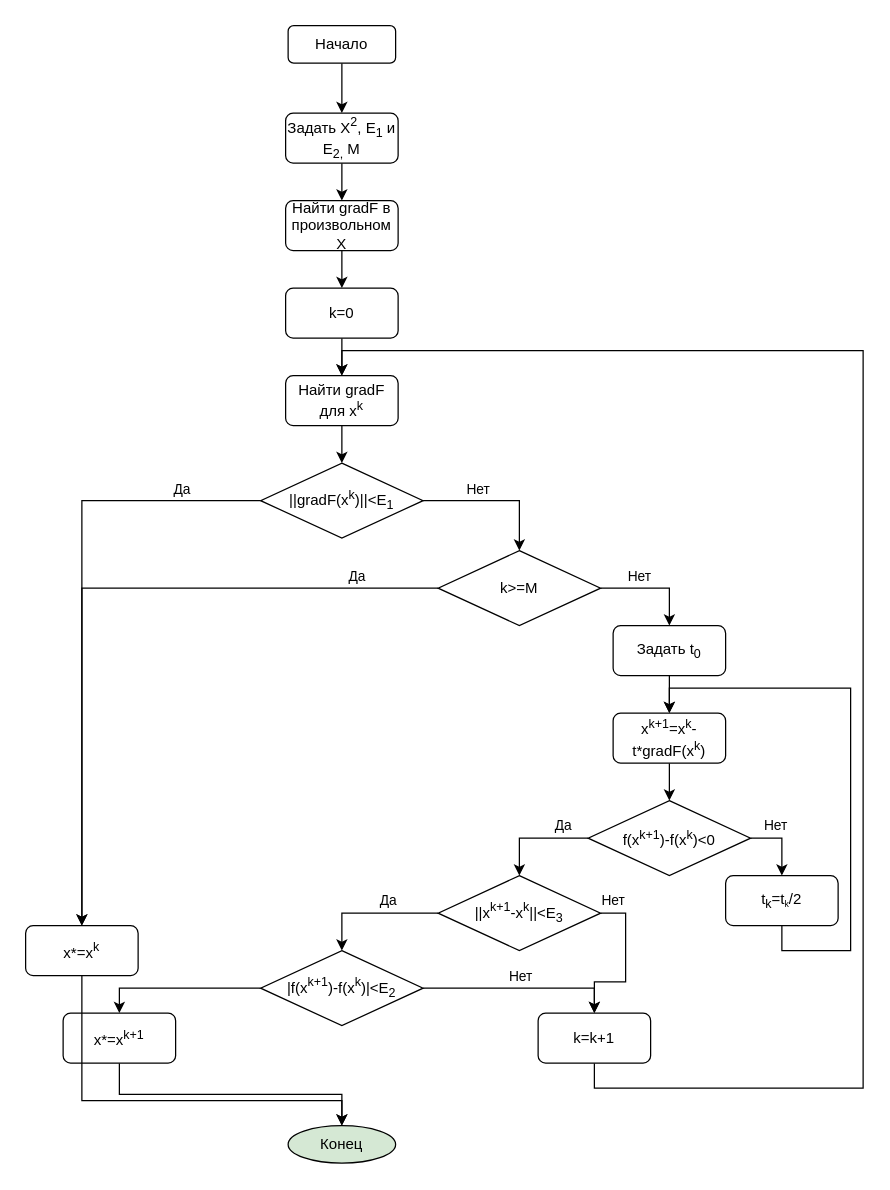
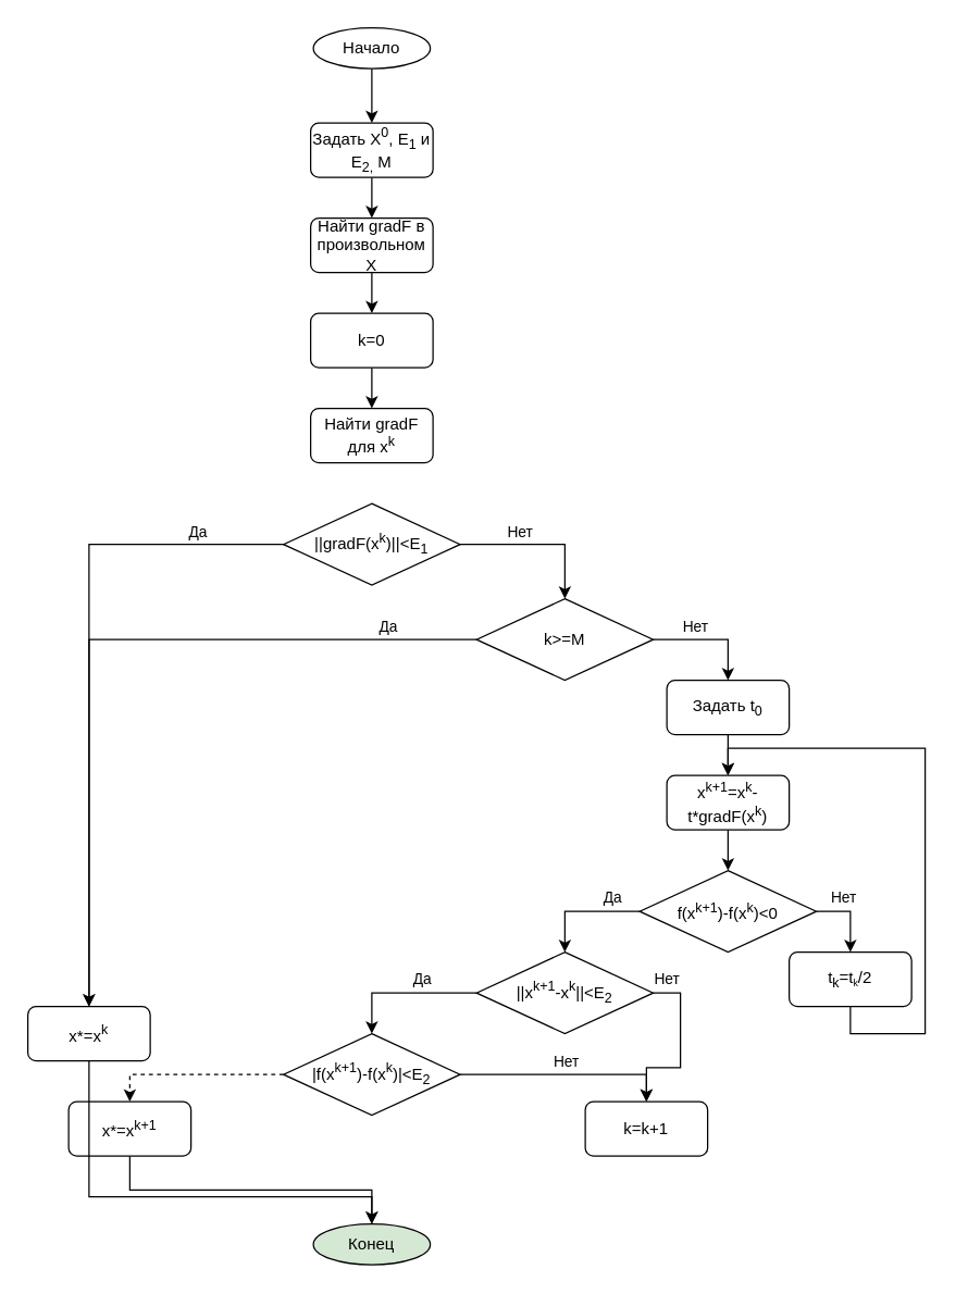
- <mxCell id="3" value="Начало" style="whiteSpace=wrap;html=1;rounded=1;" vertex="1" parent="1"><mxGeometry x="230" y="20" width="86" height="30" as="geometry" /></mxCell>
+ <mxCell id="3" value="Начало" style="ellipse;whiteSpace=wrap;html=1;" vertex="1" parent="1"><mxGeometry x="230" y="20" width="86" height="30" as="geometry" /></mxCell>
- <mxCell id="5" value="Задать X&lt;sup&gt;2&lt;/sup&gt;, E&lt;sub&gt;1&lt;/sub&gt;&amp;nbsp;и E&lt;sub&gt;2,&lt;/sub&gt;&amp;nbsp;M" style="rounded=1;whiteSpace=wrap;html=1;" vertex="1" parent="1"><mxGeometry x="228" y="90" width="90" height="40" as="geometry" /></mxCell>
+ <mxCell id="5" value="Задать X&lt;sup&gt;0&lt;/sup&gt;, E&lt;sub&gt;1&lt;/sub&gt;&amp;nbsp;и E&lt;sub&gt;2,&lt;/sub&gt;&amp;nbsp;M" style="rounded=1;whiteSpace=wrap;html=1;" vertex="1" parent="1"><mxGeometry x="228" y="90" width="90" height="40" as="geometry" /></mxCell>
- <mxCell id="10" value="" style="edgeStyle=orthogonalEdgeStyle;rounded=0;orthogonalLoop=1;jettySize=auto;html=1;" edge="1" parent="1" source="11" target="16"><mxGeometry relative="1" as="geometry" /></mxCell>
- <mxCell id="38" style="edgeStyle=orthogonalEdgeStyle;rounded=0;orthogonalLoop=1;jettySize=auto;html=1;exitX=0.5;exitY=1;exitDx=0;exitDy=0;entryX=0.5;entryY=0;entryDx=0;entryDy=0;" edge="1" parent="1" source="39" target="11"><mxGeometry relative="1" as="geometry"><Array as="points"><mxPoint x="475" y="870" /><mxPoint x="690" y="870" /><mxPoint x="690" y="280" /><mxPoint x="273" y="280" /></Array></mxGeometry></mxCell>
- <mxCell id="33" value="||x&lt;sup&gt;k+1&lt;/sup&gt;-x&lt;sup&gt;k&lt;/sup&gt;||&amp;lt;E&lt;sub&gt;3&lt;/sub&gt;" style="rhombus;whiteSpace=wrap;html=1;" vertex="1" parent="1"><mxGeometry x="350" y="700" width="130" height="60" as="geometry" /></mxCell>
+ <mxCell id="33" value="||x&lt;sup&gt;k+1&lt;/sup&gt;-x&lt;sup&gt;k&lt;/sup&gt;||&amp;lt;E&lt;sub&gt;2&lt;/sub&gt;" style="rhombus;whiteSpace=wrap;html=1;" vertex="1" parent="1"><mxGeometry x="350" y="700" width="130" height="60" as="geometry" /></mxCell>
- <mxCell id="36" style="edgeStyle=orthogonalEdgeStyle;rounded=0;orthogonalLoop=1;jettySize=auto;html=1;exitX=0;exitY=0.5;exitDx=0;exitDy=0;entryX=0.5;entryY=0;entryDx=0;entryDy=0;" edge="1" parent="1" source="37" target="41"><mxGeometry relative="1" as="geometry" /></mxCell>
+ <mxCell id="36" style="edgeStyle=orthogonalEdgeStyle;rounded=0;orthogonalLoop=1;jettySize=auto;html=1;exitX=0;exitY=0.5;exitDx=0;exitDy=0;entryX=0.5;entryY=0;entryDx=0;entryDy=0;dashed=1;" edge="1" parent="1" source="37" target="41"><mxGeometry relative="1" as="geometry" /></mxCell>
